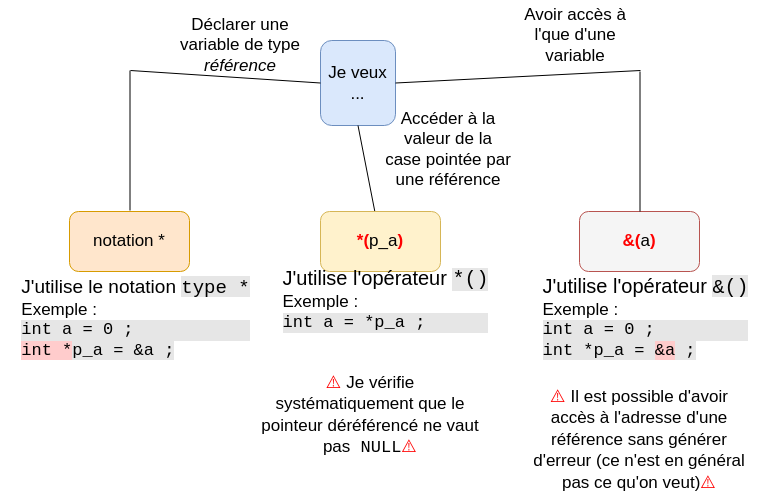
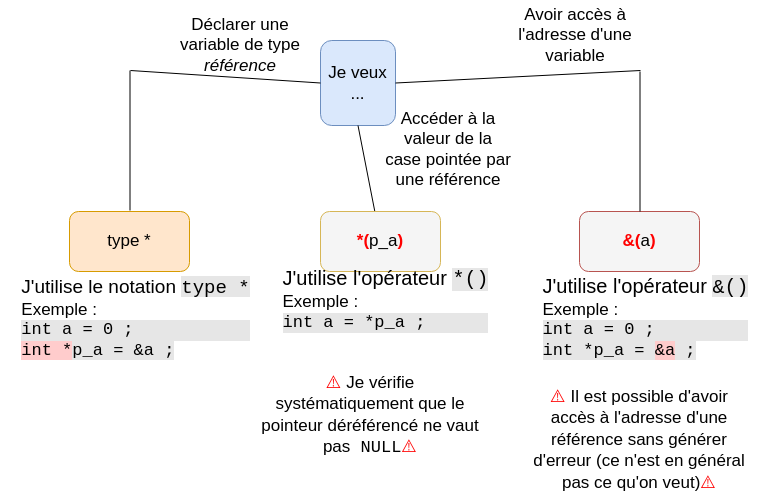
- <mxCell id="13" value="Avoir accès à l'que d'une variable" style="text;html=1;strokeColor=none;fillColor=none;align=center;verticalAlign=middle;whiteSpace=wrap;rounded=0;fontSize=17;" vertex="1" parent="1"><mxGeometry x="510" y="20" width="130" height="30" as="geometry" /></mxCell>
+ <mxCell id="13" value="Avoir accès à l'adresse d'une variable" style="text;html=1;strokeColor=none;fillColor=none;align=center;verticalAlign=middle;whiteSpace=wrap;rounded=0;fontSize=17;" vertex="1" parent="1"><mxGeometry x="510" y="20" width="130" height="30" as="geometry" /></mxCell>
- <mxCell id="7" value="&lt;font style=&quot;font-size: 17px;&quot;&gt;notation *&lt;/font&gt;" style="rounded=1;whiteSpace=wrap;html=1;fillColor=#ffe6cc;strokeColor=#d79b00;" vertex="1" parent="1"><mxGeometry x="69" y="211" width="120" height="60" as="geometry" /></mxCell>
+ <mxCell id="7" value="&lt;font style=&quot;font-size: 17px;&quot;&gt;type *&lt;/font&gt;" style="rounded=1;whiteSpace=wrap;html=1;fillColor=#ffe6cc;strokeColor=#d79b00;" vertex="1" parent="1"><mxGeometry x="69" y="211" width="120" height="60" as="geometry" /></mxCell>
- <mxCell id="15" value="&lt;font style=&quot;font-size: 17px;&quot;&gt;&lt;font color=&quot;#ff0000&quot;&gt;&lt;b&gt;*(&lt;/b&gt;&lt;/font&gt;p_a&lt;b&gt;&lt;font color=&quot;#ff0000&quot;&gt;)&lt;/font&gt;&lt;/b&gt;&lt;/font&gt;" style="rounded=1;whiteSpace=wrap;html=1;fillColor=#fff2cc;strokeColor=#d6b656;" vertex="1" parent="1"><mxGeometry x="320" y="211" width="120" height="60" as="geometry" /></mxCell>
+ <mxCell id="15" value="&lt;font style=&quot;font-size: 17px;&quot;&gt;&lt;font color=&quot;#ff0000&quot;&gt;&lt;b&gt;*(&lt;/b&gt;&lt;/font&gt;p_a&lt;b&gt;&lt;font color=&quot;#ff0000&quot;&gt;)&lt;/font&gt;&lt;/b&gt;&lt;/font&gt;" style="rounded=1;whiteSpace=wrap;html=1;fillColor=#f5f5f5;strokeColor=#d6b656;" vertex="1" parent="1"><mxGeometry x="320" y="211" width="120" height="60" as="geometry" /></mxCell>
